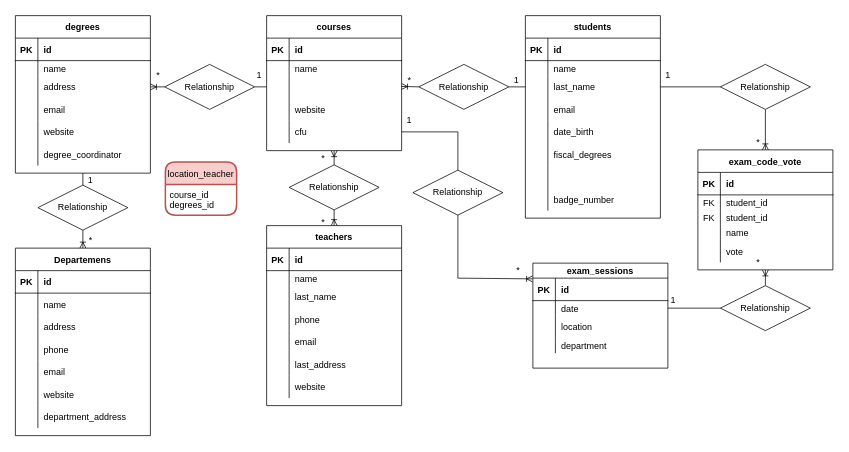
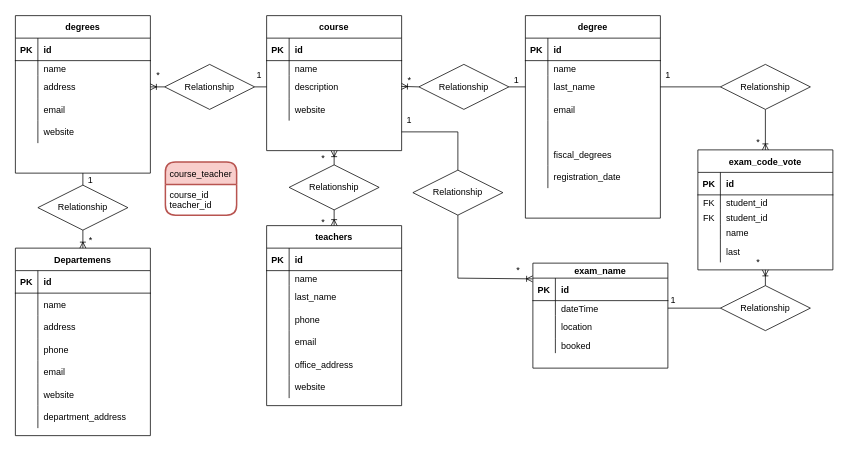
- <mxCell id="46" value="courses" style="shape=table;startSize=30;container=1;collapsible=1;childLayout=tableLayout;fixedRows=1;rowLines=0;fontStyle=1;align=center;resizeLast=1;" parent="1" vertex="1"><mxGeometry x="355" y="20" width="180" height="180" as="geometry" /></mxCell>
+ <mxCell id="46" value="course" style="shape=table;startSize=30;container=1;collapsible=1;childLayout=tableLayout;fixedRows=1;rowLines=0;fontStyle=1;align=center;resizeLast=1;" parent="1" vertex="1"><mxGeometry x="355" y="20" width="180" height="180" as="geometry" /></mxCell>
- <mxCell id="119" value="students" style="shape=table;startSize=30;container=1;collapsible=1;childLayout=tableLayout;fixedRows=1;rowLines=0;fontStyle=1;align=center;resizeLast=1;" parent="1" vertex="1"><mxGeometry x="700" y="20" width="180" height="270" as="geometry" /></mxCell>
+ <mxCell id="119" value="degree" style="shape=table;startSize=30;container=1;collapsible=1;childLayout=tableLayout;fixedRows=1;rowLines=0;fontStyle=1;align=center;resizeLast=1;" parent="1" vertex="1"><mxGeometry x="700" y="20" width="180" height="270" as="geometry" /></mxCell>
+ <mxCell id="55" value="description" style="shape=partialRectangle;connectable=0;fillColor=none;top=0;left=0;bottom=0;right=0;align=left;spacingLeft=6;overflow=hidden;" parent="53" vertex="1"><mxGeometry x="30" width="150" height="30" as="geometry"><mxRectangle width="150" height="30" as="alternateBounds" /></mxGeometry></mxCell>
- <mxCell id="61" value="cfu" style="shape=partialRectangle;connectable=0;fillColor=none;top=0;left=0;bottom=0;right=0;align=left;spacingLeft=6;overflow=hidden;" parent="59" vertex="1"><mxGeometry x="30" width="150" height="30" as="geometry"><mxRectangle width="150" height="30" as="alternateBounds" /></mxGeometry></mxCell>
- <mxCell id="134" value="date_birth" style="shape=partialRectangle;connectable=0;fillColor=none;top=0;left=0;bottom=0;right=0;align=left;spacingLeft=6;overflow=hidden;" parent="132" vertex="1"><mxGeometry x="30" width="150" height="30" as="geometry"><mxRectangle width="150" height="30" as="alternateBounds" /></mxGeometry></mxCell>
- <mxCell id="42" value="degree_coordinator" style="shape=partialRectangle;connectable=0;fillColor=none;top=0;left=0;bottom=0;right=0;align=left;spacingLeft=6;overflow=hidden;" parent="40" vertex="1"><mxGeometry x="30" width="150" height="30" as="geometry"><mxRectangle width="150" height="30" as="alternateBounds" /></mxGeometry></mxCell>
- <mxCell id="150" value="location_teacher" style="swimlane;childLayout=stackLayout;horizontal=1;startSize=30;horizontalStack=0;rounded=1;fontSize=12;fontStyle=0;strokeWidth=2;resizeParent=0;resizeLast=1;shadow=0;dashed=0;align=center;fillColor=#f8cecc;strokeColor=#b85450;" parent="1" vertex="1"><mxGeometry x="220" y="215" width="95" height="71" as="geometry" /></mxCell>
+ <mxCell id="150" value="course_teacher" style="swimlane;childLayout=stackLayout;horizontal=1;startSize=30;horizontalStack=0;rounded=1;fontSize=12;fontStyle=0;strokeWidth=2;resizeParent=0;resizeLast=1;shadow=0;dashed=0;align=center;fillColor=#f8cecc;strokeColor=#b85450;" parent="1" vertex="1"><mxGeometry x="220" y="215" width="95" height="71" as="geometry" /></mxCell>
+ <mxCell id="140" value="registration_date" style="shape=partialRectangle;connectable=0;fillColor=none;top=0;left=0;bottom=0;right=0;align=left;spacingLeft=6;overflow=hidden;" parent="138" vertex="1"><mxGeometry x="30" width="150" height="30" as="geometry"><mxRectangle width="150" height="30" as="alternateBounds" /></mxGeometry></mxCell>
- <mxCell id="151" value="course_id&#10;degrees_id" style="align=left;strokeColor=none;fillColor=none;spacingLeft=4;fontSize=12;verticalAlign=top;resizable=0;rotatable=0;part=1;" parent="150" vertex="1"><mxGeometry y="30" width="95" height="41" as="geometry" /></mxCell>
+ <mxCell id="151" value="course_id&#10;teacher_id" style="align=left;strokeColor=none;fillColor=none;spacingLeft=4;fontSize=12;verticalAlign=top;resizable=0;rotatable=0;part=1;" parent="150" vertex="1"><mxGeometry y="30" width="95" height="41" as="geometry" /></mxCell>
- <mxCell id="143" value="badge_number" style="shape=partialRectangle;connectable=0;fillColor=none;top=0;left=0;bottom=0;right=0;align=left;spacingLeft=6;overflow=hidden;" parent="141" vertex="1"><mxGeometry x="30" width="150" height="30" as="geometry"><mxRectangle width="150" height="30" as="alternateBounds" /></mxGeometry></mxCell>
- <mxCell id="118" value="vote" style="shape=partialRectangle;connectable=0;fillColor=none;top=0;left=0;bottom=0;right=0;align=left;spacingLeft=6;overflow=hidden;" parent="116" vertex="1"><mxGeometry x="30" width="150" height="30" as="geometry"><mxRectangle width="150" height="30" as="alternateBounds" /></mxGeometry></mxCell>
+ <mxCell id="118" value="last" style="shape=partialRectangle;connectable=0;fillColor=none;top=0;left=0;bottom=0;right=0;align=left;spacingLeft=6;overflow=hidden;" parent="116" vertex="1"><mxGeometry x="30" width="150" height="30" as="geometry"><mxRectangle width="150" height="30" as="alternateBounds" /></mxGeometry></mxCell>
- <mxCell id="90" value="exam_sessions" style="shape=table;startSize=20;container=1;collapsible=1;childLayout=tableLayout;fixedRows=1;rowLines=0;fontStyle=1;align=center;resizeLast=1;" parent="1" vertex="1"><mxGeometry x="710" y="350" width="180" height="140" as="geometry" /></mxCell>
+ <mxCell id="90" value="exam_name" style="shape=table;startSize=20;container=1;collapsible=1;childLayout=tableLayout;fixedRows=1;rowLines=0;fontStyle=1;align=center;resizeLast=1;" parent="1" vertex="1"><mxGeometry x="710" y="350" width="180" height="140" as="geometry" /></mxCell>
- <mxCell id="96" value="date" style="shape=partialRectangle;connectable=0;fillColor=none;top=0;left=0;bottom=0;right=0;align=left;spacingLeft=6;overflow=hidden;" parent="94" vertex="1"><mxGeometry x="30" width="150" height="20" as="geometry"><mxRectangle width="150" height="20" as="alternateBounds" /></mxGeometry></mxCell>
+ <mxCell id="96" value="dateTime" style="shape=partialRectangle;connectable=0;fillColor=none;top=0;left=0;bottom=0;right=0;align=left;spacingLeft=6;overflow=hidden;" parent="94" vertex="1"><mxGeometry x="30" width="150" height="20" as="geometry"><mxRectangle width="150" height="20" as="alternateBounds" /></mxGeometry></mxCell>
- <mxCell id="102" value="department" style="shape=partialRectangle;connectable=0;fillColor=none;top=0;left=0;bottom=0;right=0;align=left;spacingLeft=6;overflow=hidden;" vertex="1" parent="100"><mxGeometry x="30" width="150" height="20" as="geometry"><mxRectangle width="150" height="20" as="alternateBounds" /></mxGeometry></mxCell>
+ <mxCell id="102" value="booked" style="shape=partialRectangle;connectable=0;fillColor=none;top=0;left=0;bottom=0;right=0;align=left;spacingLeft=6;overflow=hidden;" vertex="1" parent="100"><mxGeometry x="30" width="150" height="20" as="geometry"><mxRectangle width="150" height="20" as="alternateBounds" /></mxGeometry></mxCell>
- <mxCell id="83" value="last_address" style="shape=partialRectangle;connectable=0;fillColor=none;top=0;left=0;bottom=0;right=0;align=left;spacingLeft=6;overflow=hidden;" parent="81" vertex="1"><mxGeometry x="30" width="150" height="30" as="geometry"><mxRectangle width="150" height="30" as="alternateBounds" /></mxGeometry></mxCell>
+ <mxCell id="83" value="office_address" style="shape=partialRectangle;connectable=0;fillColor=none;top=0;left=0;bottom=0;right=0;align=left;spacingLeft=6;overflow=hidden;" parent="81" vertex="1"><mxGeometry x="30" width="150" height="30" as="geometry"><mxRectangle width="150" height="30" as="alternateBounds" /></mxGeometry></mxCell>
